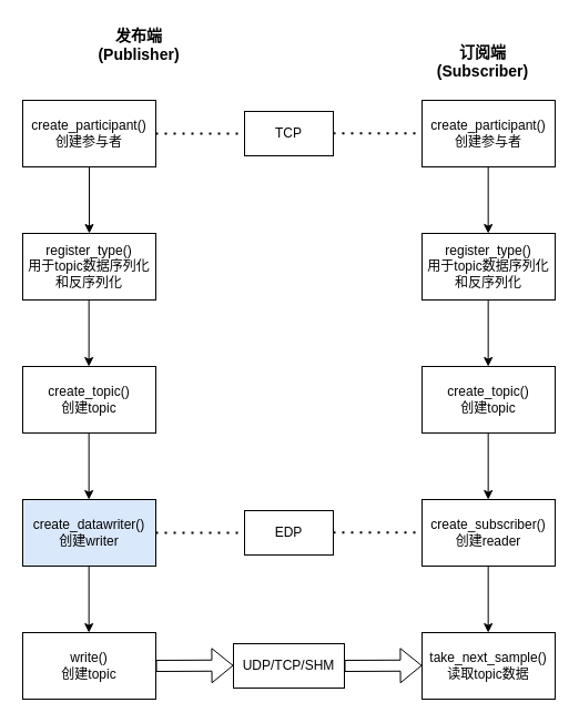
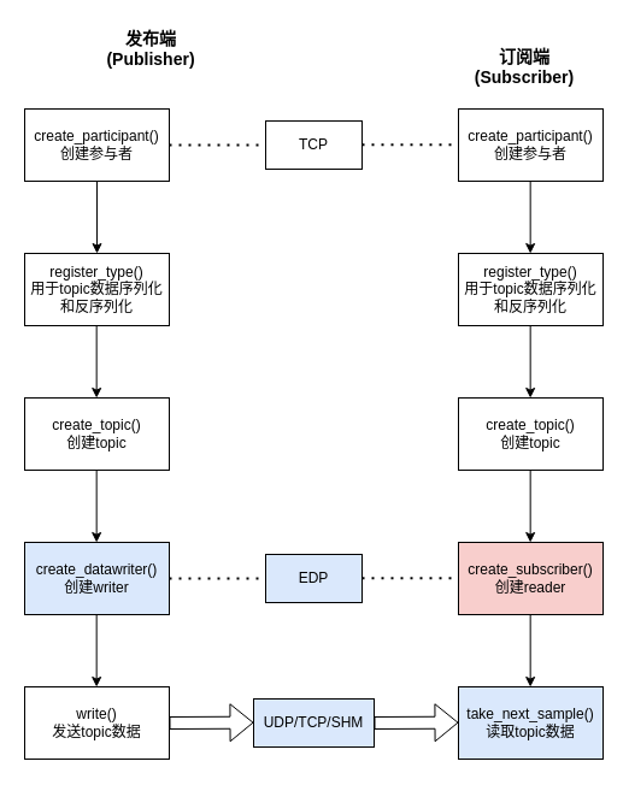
- <mxCell id="14" value="EDP" style="rounded=0;whiteSpace=wrap;html=1;" parent="1" vertex="1"><mxGeometry x="220" y="460" width="80" height="40" as="geometry" /></mxCell>
+ <mxCell id="14" value="EDP" style="rounded=0;whiteSpace=wrap;html=1;fillColor=#dae8fc;" parent="1" vertex="1"><mxGeometry x="220" y="460" width="80" height="40" as="geometry" /></mxCell>
- <mxCell id="12" value="create_subscriber()&lt;div&gt;创建reader&lt;/div&gt;" style="rounded=0;whiteSpace=wrap;html=1;" parent="1" vertex="1"><mxGeometry x="380" y="450" width="120" height="60" as="geometry" /></mxCell>
+ <mxCell id="12" value="create_subscriber()&lt;div&gt;创建reader&lt;/div&gt;" style="rounded=0;whiteSpace=wrap;html=1;fillColor=#f8cecc;" parent="1" vertex="1"><mxGeometry x="380" y="450" width="120" height="60" as="geometry" /></mxCell>
- <mxCell id="16" value="write()&lt;div&gt;创建topic&lt;/div&gt;" style="rounded=0;whiteSpace=wrap;html=1;" parent="1" vertex="1"><mxGeometry x="20" y="570" width="120" height="60" as="geometry" /></mxCell>
+ <mxCell id="16" value="write()&lt;div&gt;发送topic数据&lt;/div&gt;" style="rounded=0;whiteSpace=wrap;html=1;" parent="1" vertex="1"><mxGeometry x="20" y="570" width="120" height="60" as="geometry" /></mxCell>
- <mxCell id="18" value="UDP/TCP/&lt;span style=&quot;background-color: transparent; color: light-dark(rgb(0, 0, 0), rgb(255, 255, 255));&quot;&gt;SHM&lt;/span&gt;" style="rounded=0;whiteSpace=wrap;html=1;" parent="1" vertex="1"><mxGeometry x="210" y="580" width="100" height="40" as="geometry" /></mxCell>
+ <mxCell id="18" value="UDP/TCP/&lt;span style=&quot;background-color: transparent; color: light-dark(rgb(0, 0, 0), rgb(255, 255, 255));&quot;&gt;SHM&lt;/span&gt;" style="rounded=0;whiteSpace=wrap;html=1;fillColor=#dae8fc;" parent="1" vertex="1"><mxGeometry x="210" y="580" width="100" height="40" as="geometry" /></mxCell>
- <mxCell id="17" value="take_next_sample()&lt;div&gt;读取topic数据&lt;/div&gt;" style="rounded=0;whiteSpace=wrap;html=1;" parent="1" vertex="1"><mxGeometry x="380" y="570" width="120" height="60" as="geometry" /></mxCell>
+ <mxCell id="17" value="take_next_sample()&lt;div&gt;读取topic数据&lt;/div&gt;" style="rounded=0;whiteSpace=wrap;html=1;fillColor=#dae8fc;" parent="1" vertex="1"><mxGeometry x="380" y="570" width="120" height="60" as="geometry" /></mxCell>
